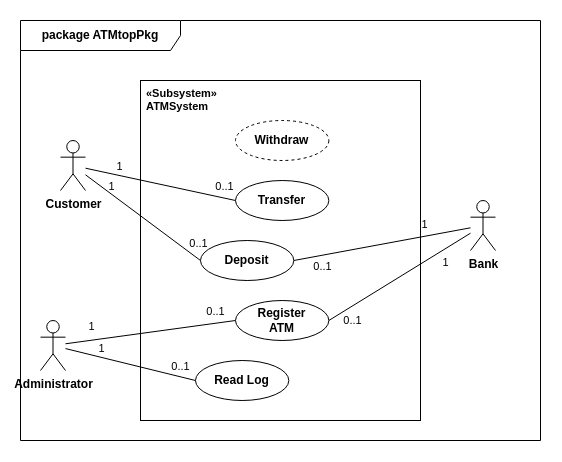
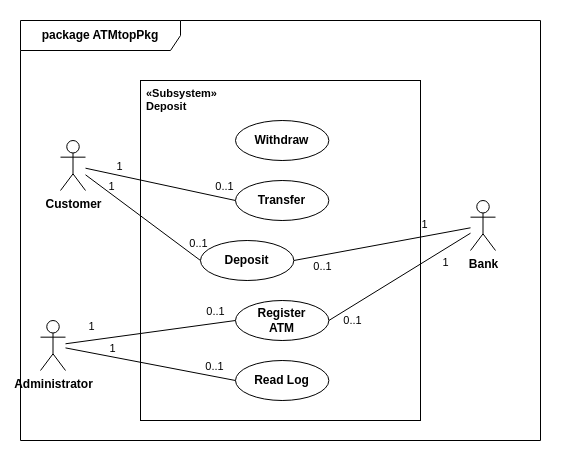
- <mxCell id="28" value="&lt;div style=&quot;&quot;&gt;&lt;b style=&quot;background-color: initial;&quot;&gt;«Subsystem»&lt;/b&gt;&lt;/div&gt;&lt;b&gt;&lt;div style=&quot;&quot;&gt;&lt;b style=&quot;background-color: initial;&quot;&gt;ATMSystem&lt;/b&gt;&lt;/div&gt;&lt;/b&gt;" style="whiteSpace=wrap;html=1;fontFamily=Helvetica;fontSize=11;fontColor=default;fillColor=none;align=left;verticalAlign=top;spacingLeft=4;" vertex="1" parent="2"><mxGeometry x="120" y="60" width="280" height="340" as="geometry" /></mxCell>
+ <mxCell id="28" value="&lt;div style=&quot;&quot;&gt;&lt;b style=&quot;background-color: initial;&quot;&gt;«Subsystem»&lt;/b&gt;&lt;/div&gt;&lt;b&gt;&lt;div style=&quot;&quot;&gt;&lt;b style=&quot;background-color: initial;&quot;&gt;Deposit&lt;/b&gt;&lt;/div&gt;&lt;/b&gt;" style="whiteSpace=wrap;html=1;fontFamily=Helvetica;fontSize=11;fontColor=default;fillColor=none;align=left;verticalAlign=top;spacingLeft=4;" vertex="1" parent="2"><mxGeometry x="120" y="60" width="280" height="340" as="geometry" /></mxCell>
- <mxCell id="24" value="Withdraw" style="ellipse;whiteSpace=wrap;html=1;fontStyle=1;dashed=1;" vertex="1" parent="2"><mxGeometry x="215" y="100" width="93.33" height="40" as="geometry" /></mxCell>
+ <mxCell id="24" value="Withdraw" style="ellipse;whiteSpace=wrap;html=1;fontStyle=1" vertex="1" parent="2"><mxGeometry x="215" y="100" width="93.33" height="40" as="geometry" /></mxCell>
- <mxCell id="29" value="Read Log" style="ellipse;whiteSpace=wrap;html=1;fontStyle=1" vertex="1" parent="2"><mxGeometry x="175" y="340" width="93.33" height="40" as="geometry" /></mxCell>
+ <mxCell id="29" value="Read Log" style="ellipse;whiteSpace=wrap;html=1;fontStyle=1" vertex="1" parent="2"><mxGeometry x="215" y="340" width="93.33" height="40" as="geometry" /></mxCell>
